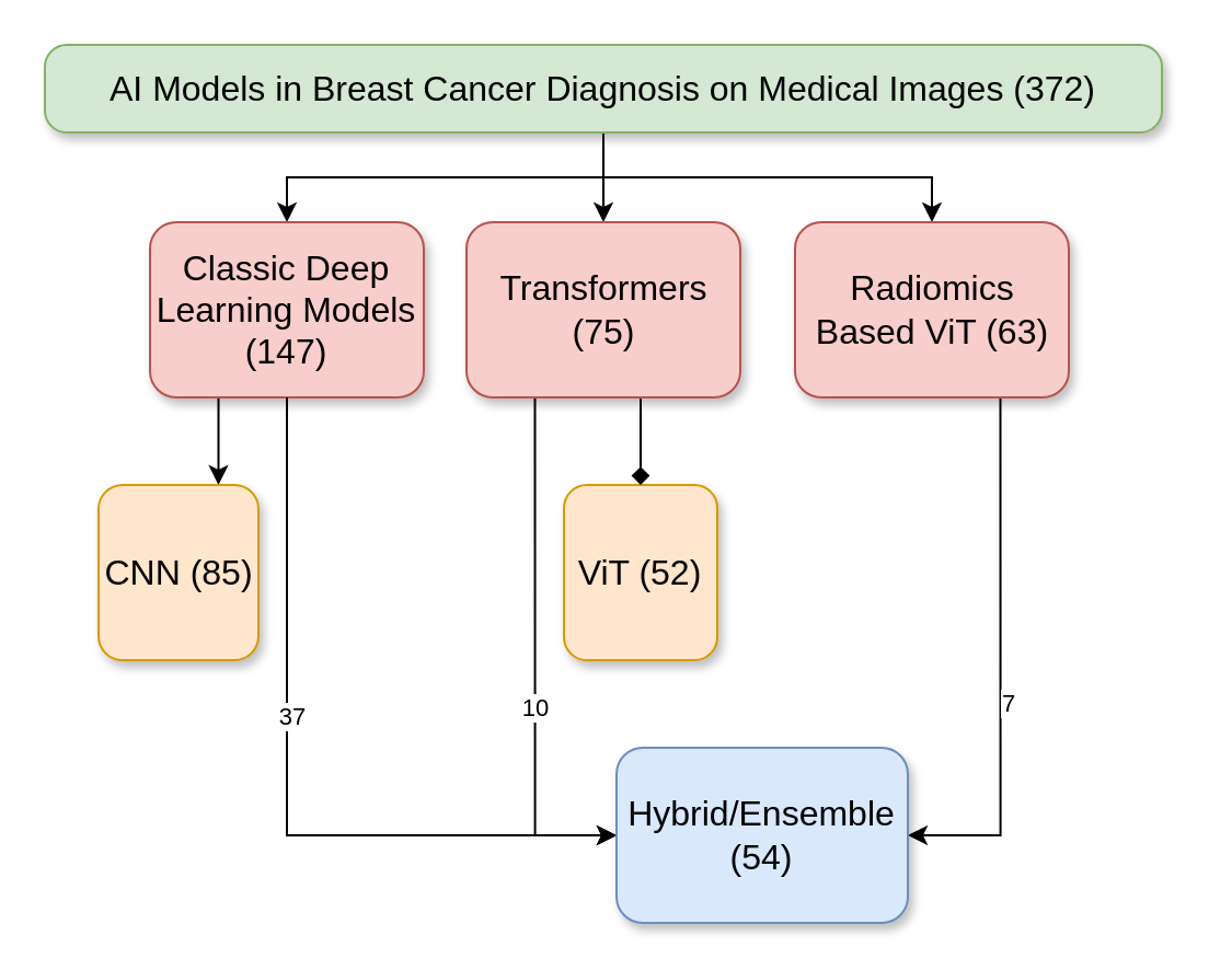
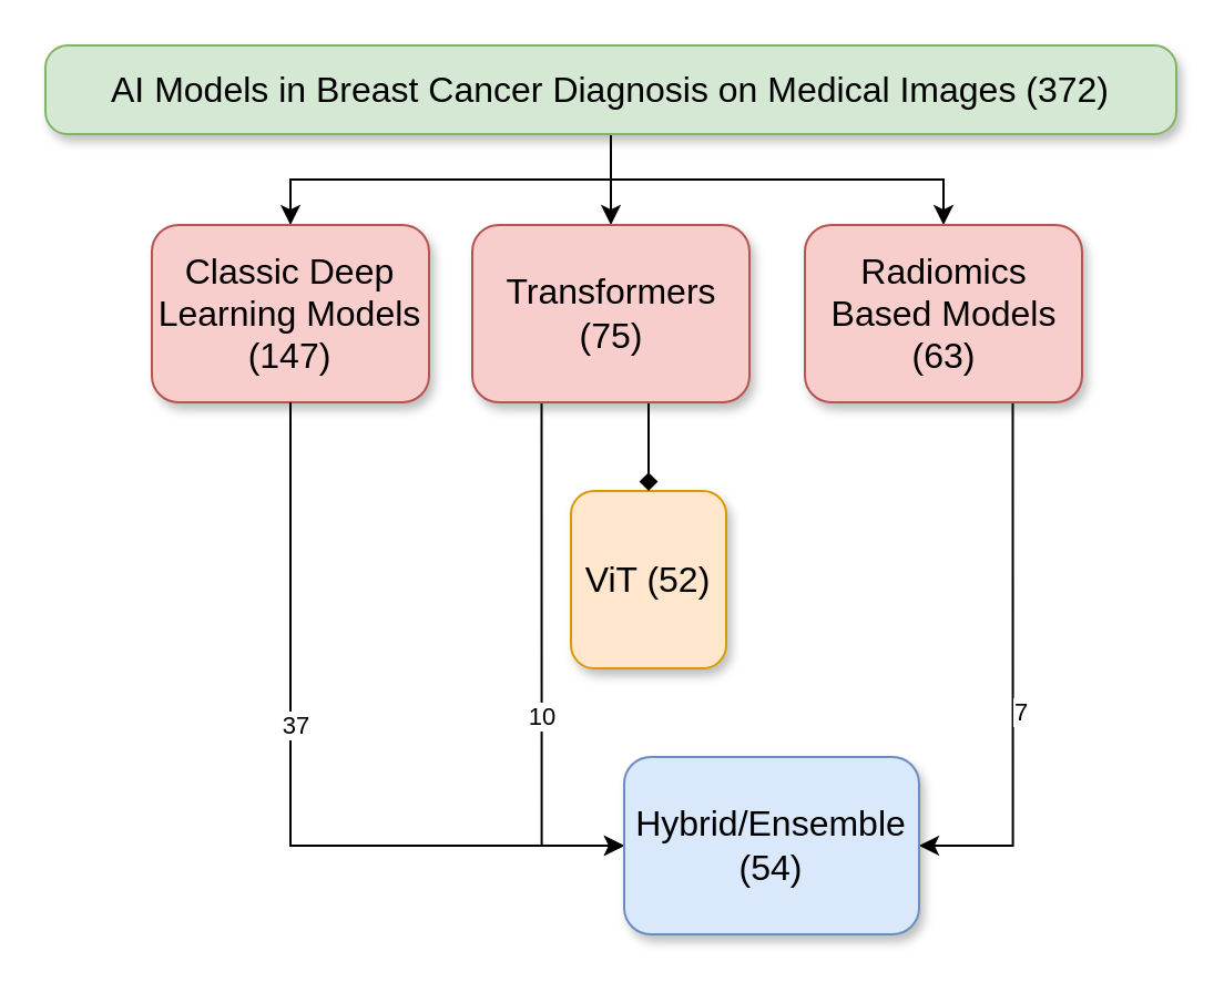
- <mxCell id="8" value="Radiomics Based ViT (63)" style="whiteSpace=wrap;html=1;rounded=1;shadow=1;strokeWidth=1;fontSize=16;align=center;fillColor=#f8cecc;strokeColor=#b85450;" parent="1" vertex="1"><mxGeometry x="362.5" y="101" width="125" height="80" as="geometry" /></mxCell>
+ <mxCell id="8" value="Radiomics Based Models (63)" style="whiteSpace=wrap;html=1;rounded=1;shadow=1;strokeWidth=1;fontSize=16;align=center;fillColor=#f8cecc;strokeColor=#b85450;" parent="1" vertex="1"><mxGeometry x="362.5" y="101" width="125" height="80" as="geometry" /></mxCell>
- <mxCell id="14" style="edgeStyle=orthogonalEdgeStyle;rounded=0;orthogonalLoop=1;jettySize=auto;html=1;exitX=0.25;exitY=1;exitDx=0;exitDy=0;entryX=0.75;entryY=0;entryDx=0;entryDy=0;" parent="1" source="15" target="18" edge="1"><mxGeometry relative="1" as="geometry" /></mxCell>
- <mxCell id="18" value="CNN (85)" style="whiteSpace=wrap;html=1;rounded=1;shadow=1;strokeWidth=1;fontSize=16;align=center;fillColor=#ffe6cc;strokeColor=#d79b00;" parent="1" vertex="1"><mxGeometry x="44.5" y="221" width="73" height="80" as="geometry" /></mxCell>
